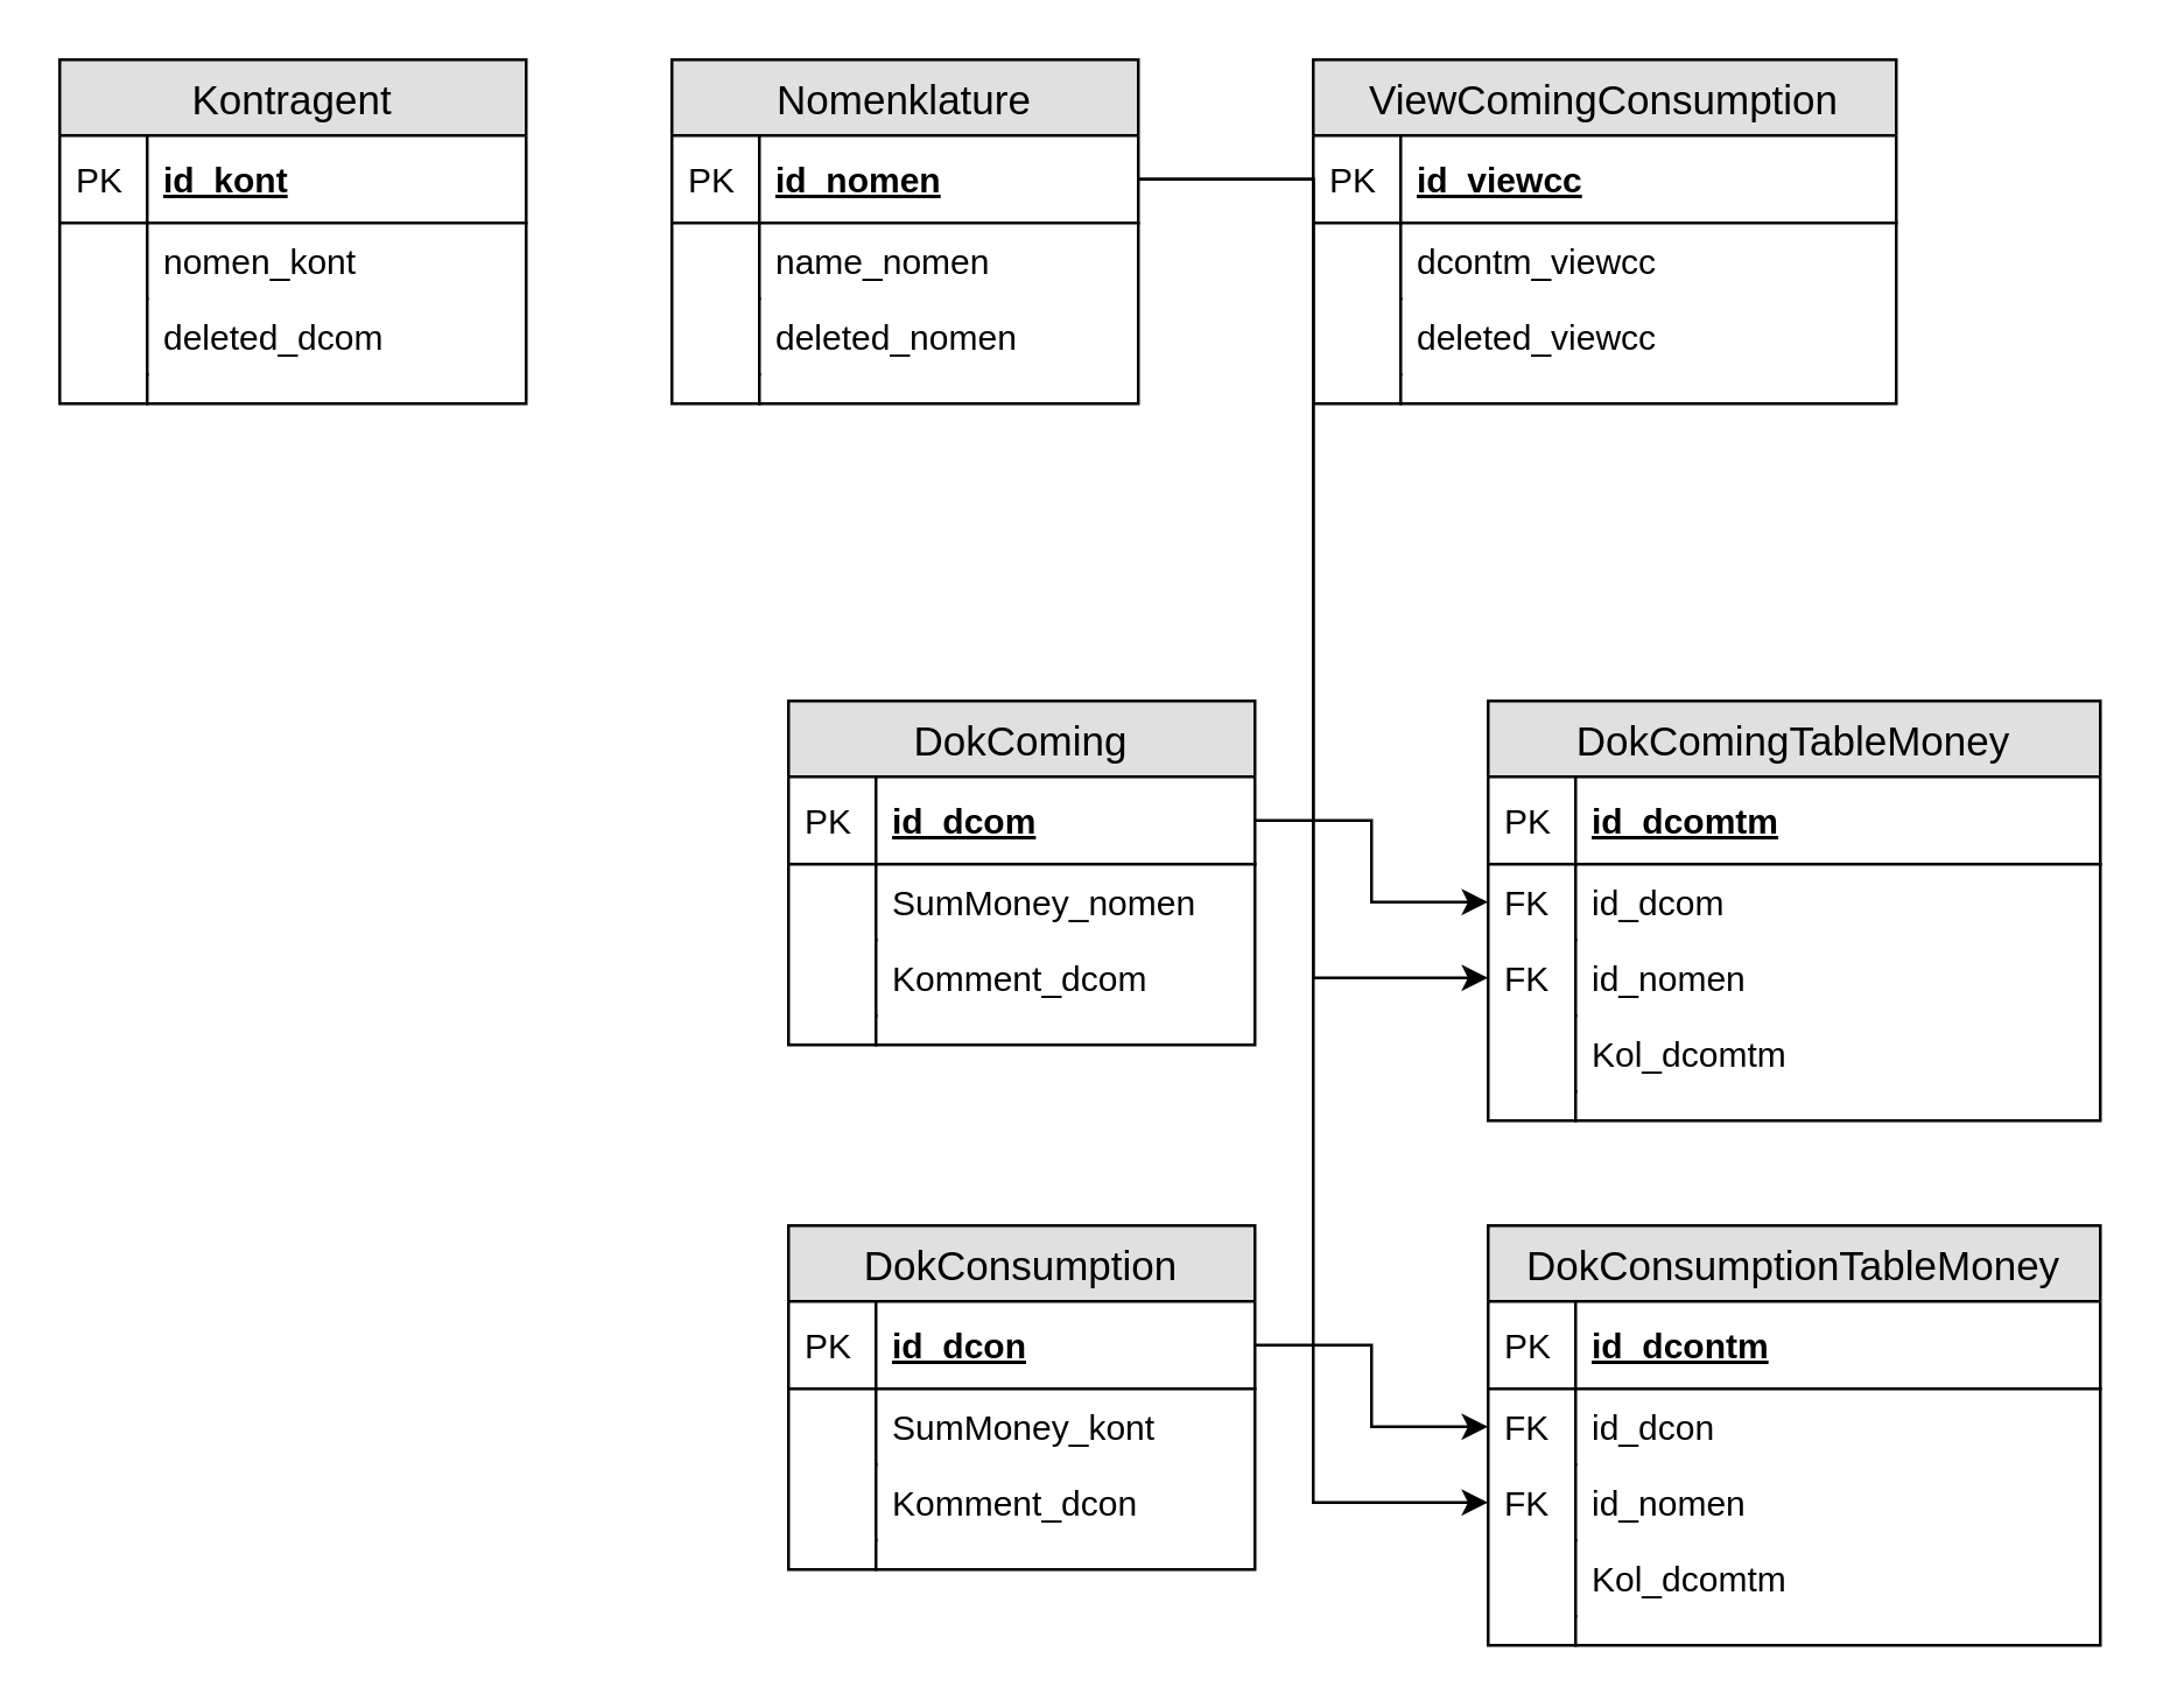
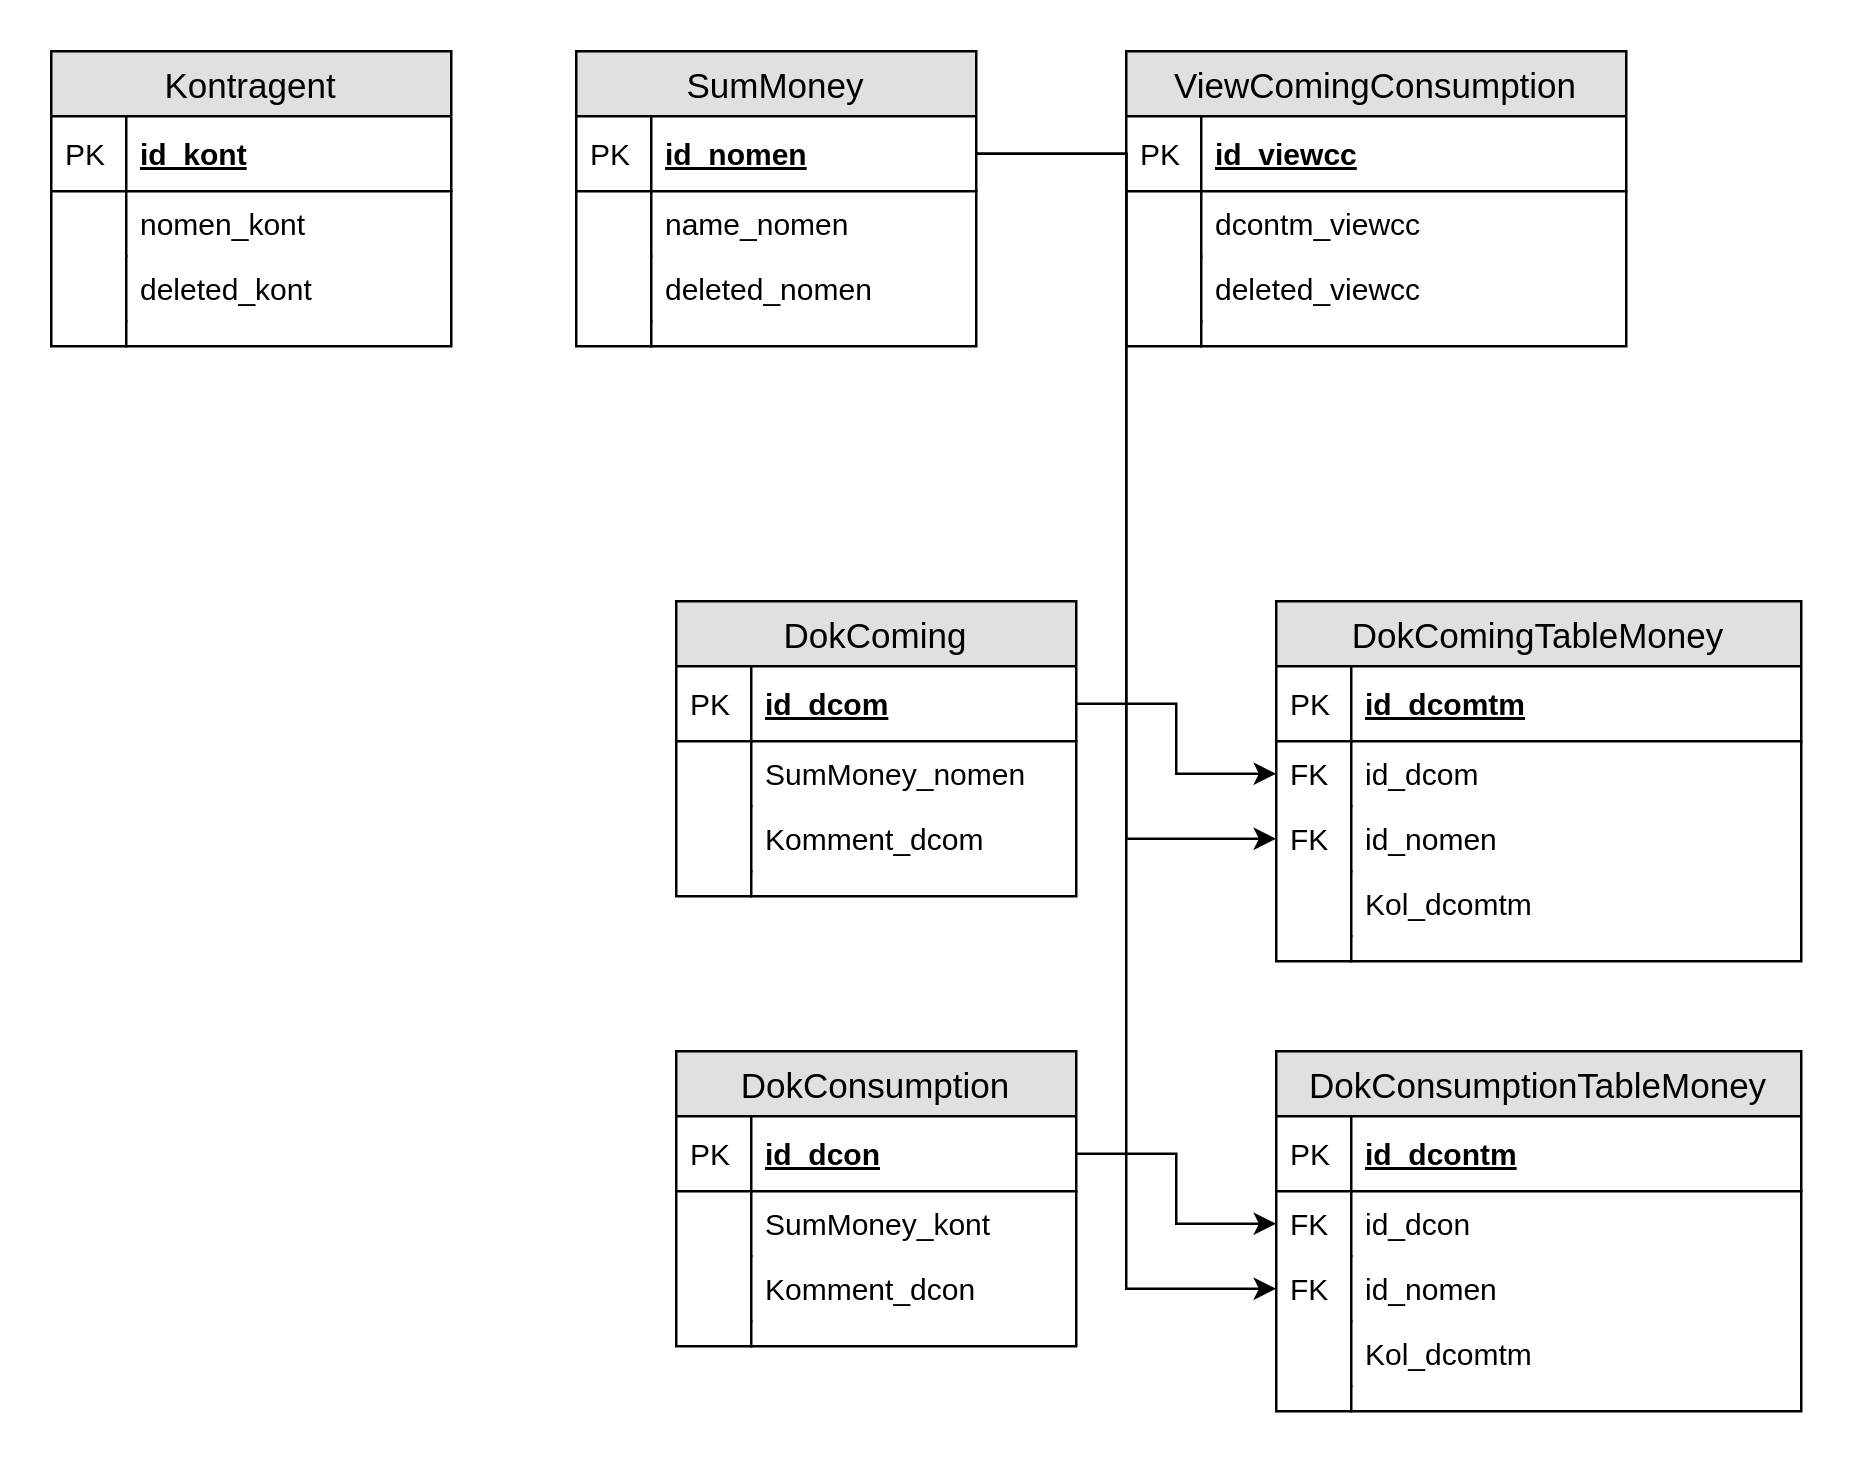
- <mxCell id="11" value="Nomenklature" style="swimlane;fontStyle=0;childLayout=stackLayout;horizontal=1;startSize=26;fillColor=#e0e0e0;horizontalStack=0;resizeParent=1;resizeParentMax=0;resizeLast=0;collapsible=1;marginBottom=0;swimlaneFillColor=#ffffff;align=center;fontSize=14;" vertex="1" parent="1"><mxGeometry x="230" y="20" width="160" height="118" as="geometry" /></mxCell>
+ <mxCell id="11" value="SumMoney" style="swimlane;fontStyle=0;childLayout=stackLayout;horizontal=1;startSize=26;fillColor=#e0e0e0;horizontalStack=0;resizeParent=1;resizeParentMax=0;resizeLast=0;collapsible=1;marginBottom=0;swimlaneFillColor=#ffffff;align=center;fontSize=14;" vertex="1" parent="1"><mxGeometry x="230" y="20" width="160" height="118" as="geometry" /></mxCell>
- <mxCell id="7" value="deleted_dcom" style="shape=partialRectangle;top=0;left=0;right=0;bottom=0;align=left;verticalAlign=top;fillColor=none;spacingLeft=34;spacingRight=4;overflow=hidden;rotatable=0;points=[[0,0.5],[1,0.5]];portConstraint=eastwest;dropTarget=0;fontSize=12;" vertex="1" parent="2"><mxGeometry y="82" width="160" height="26" as="geometry" /></mxCell>
+ <mxCell id="7" value="deleted_kont" style="shape=partialRectangle;top=0;left=0;right=0;bottom=0;align=left;verticalAlign=top;fillColor=none;spacingLeft=34;spacingRight=4;overflow=hidden;rotatable=0;points=[[0,0.5],[1,0.5]];portConstraint=eastwest;dropTarget=0;fontSize=12;" vertex="1" parent="2"><mxGeometry y="82" width="160" height="26" as="geometry" /></mxCell>
